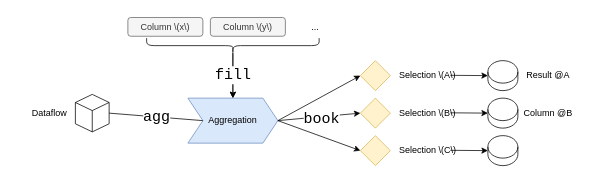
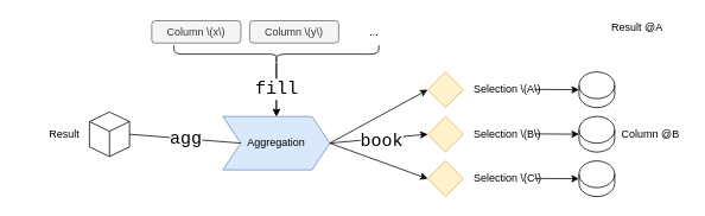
- <mxCell id="27" value="Result @A" style="text;html=1;align=center;verticalAlign=middle;resizable=0;points=[];autosize=1;strokeColor=none;fillColor=none;" parent="1" vertex="1"><mxGeometry x="690" y="85" width="80" height="30" as="geometry" /></mxCell>
+ <mxCell id="27" value="Result @A" style="text;html=1;align=center;verticalAlign=middle;resizable=0;points=[];autosize=1;strokeColor=none;fillColor=none;" parent="1" vertex="1"><mxGeometry x="675" y="15" width="80" height="30" as="geometry" /></mxCell>
- <mxCell id="20" value="Dataflow" style="text;html=1;align=right;verticalAlign=middle;resizable=0;points=[];autosize=1;strokeColor=none;fillColor=none;fontSize=12;" parent="1" vertex="1"><mxGeometry y="135" width="70" height="30" as="geometry" x="20" /></mxCell>
+ <mxCell id="20" value="Result" style="text;html=1;align=right;verticalAlign=middle;resizable=0;points=[];autosize=1;strokeColor=none;fillColor=none;fontSize=12;" parent="1" vertex="1"><mxGeometry y="135" width="70" height="30" as="geometry" x="20" /></mxCell>
